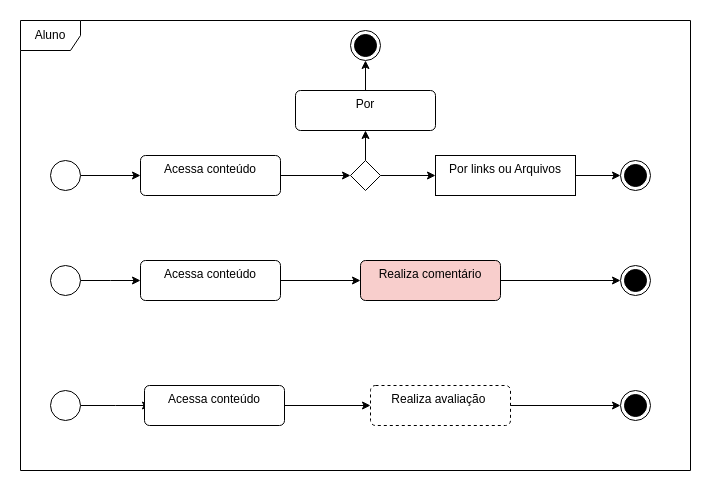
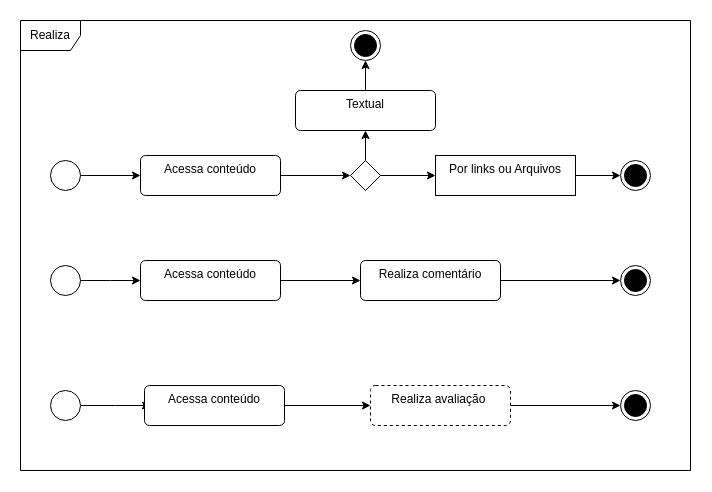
- <mxCell id="2" value="Aluno" style="shape=umlFrame;whiteSpace=wrap;html=1;pointerEvents=0;" parent="1" vertex="1"><mxGeometry x="20" y="20" width="670" height="450" as="geometry" /></mxCell>
+ <mxCell id="2" value="Realiza" style="shape=umlFrame;whiteSpace=wrap;html=1;pointerEvents=0;" parent="1" vertex="1"><mxGeometry x="20" y="20" width="670" height="450" as="geometry" /></mxCell>
- <mxCell id="13" value="Por" style="html=1;align=center;verticalAlign=top;rounded=1;absoluteArcSize=1;arcSize=10;dashed=0;whiteSpace=wrap;" parent="1" vertex="1"><mxGeometry x="295" y="90" width="140" height="40" as="geometry" /></mxCell>
+ <mxCell id="13" value="Textual" style="html=1;align=center;verticalAlign=top;rounded=1;absoluteArcSize=1;arcSize=10;dashed=0;whiteSpace=wrap;" parent="1" vertex="1"><mxGeometry x="295" y="90" width="140" height="40" as="geometry" /></mxCell>
- <mxCell id="21" value="Realiza comentário" style="html=1;align=center;verticalAlign=top;rounded=1;absoluteArcSize=1;arcSize=10;dashed=0;whiteSpace=wrap;fillColor=#f8cecc;" parent="1" vertex="1"><mxGeometry x="360" y="260" width="140" height="40" as="geometry" /></mxCell>
+ <mxCell id="21" value="Realiza comentário" style="html=1;align=center;verticalAlign=top;rounded=1;absoluteArcSize=1;arcSize=10;dashed=0;whiteSpace=wrap;" parent="1" vertex="1"><mxGeometry x="360" y="260" width="140" height="40" as="geometry" /></mxCell>
